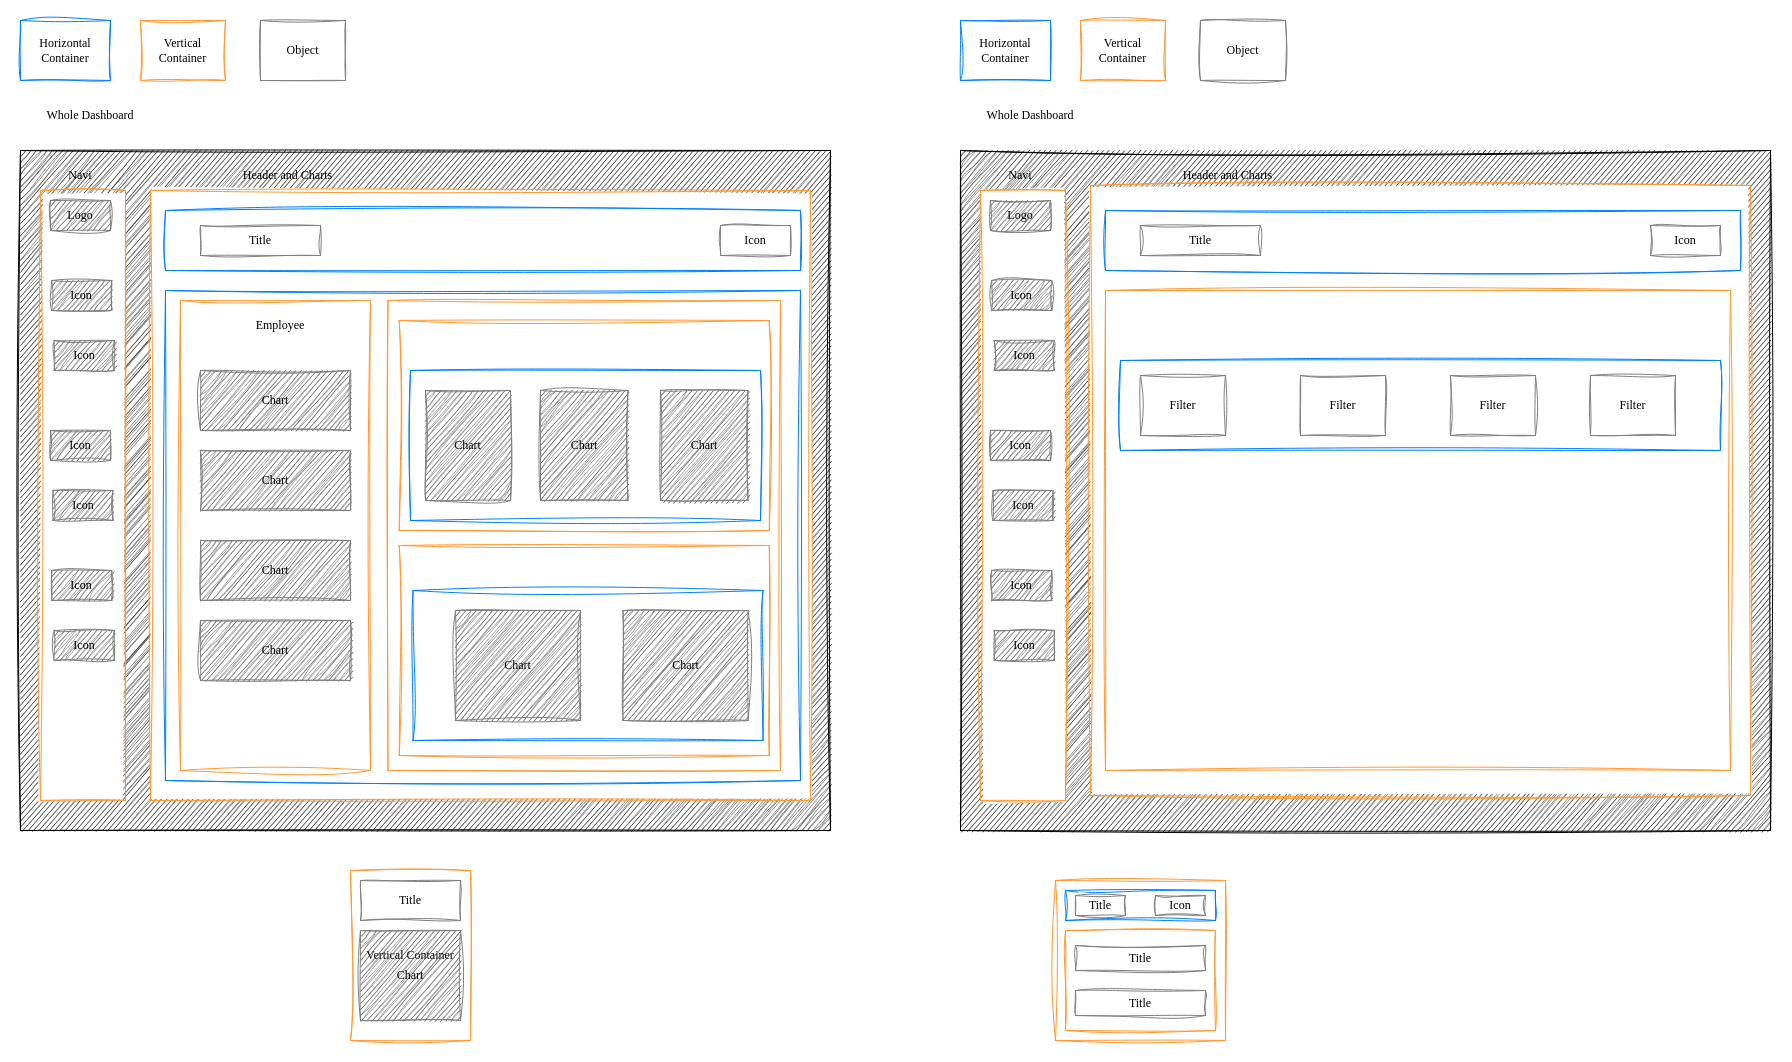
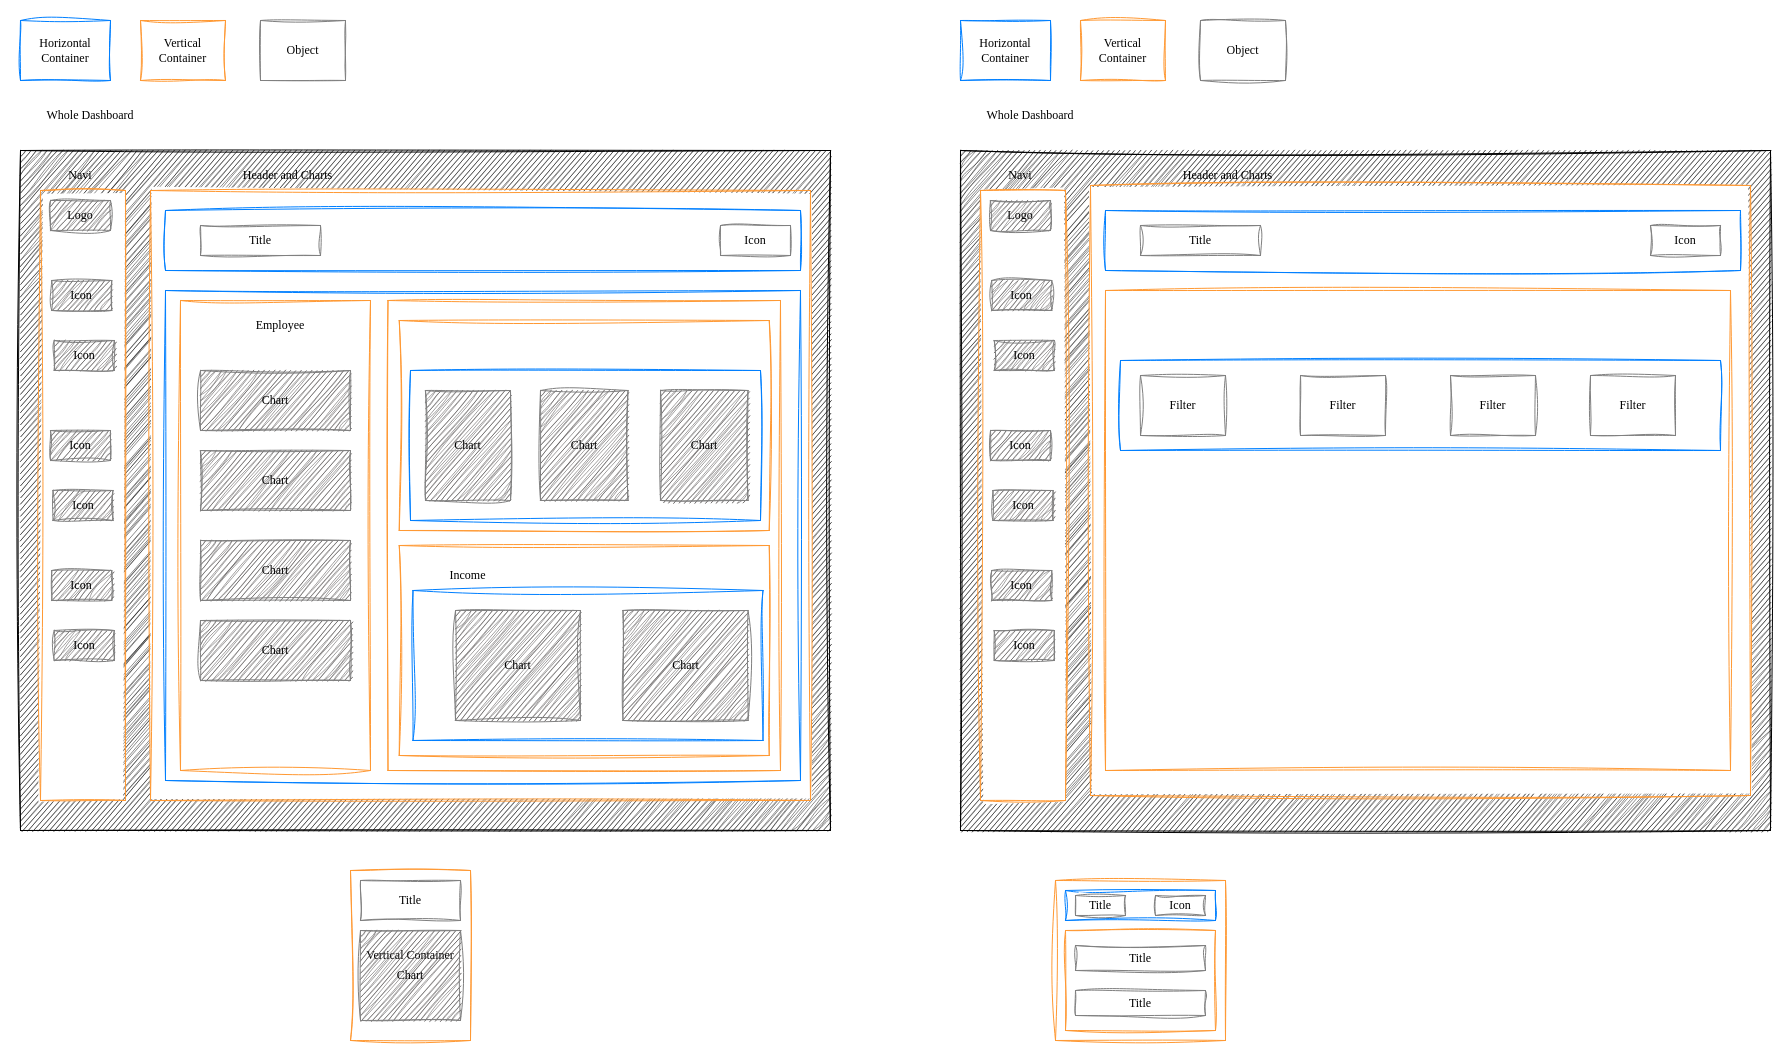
+ <mxCell id="31" value="Income" style="text;html=1;align=center;verticalAlign=middle;whiteSpace=wrap;rounded=0;fontFamily=Architects Daughter;fontSource=https%3A%2F%2Ffonts.googleapis.com%2Fcss%3Ffamily%3DArchitects%2BDaughter;" parent="1" vertex="1"><mxGeometry x="425" y="560" width="85" height="30" as="geometry" /></mxCell>
